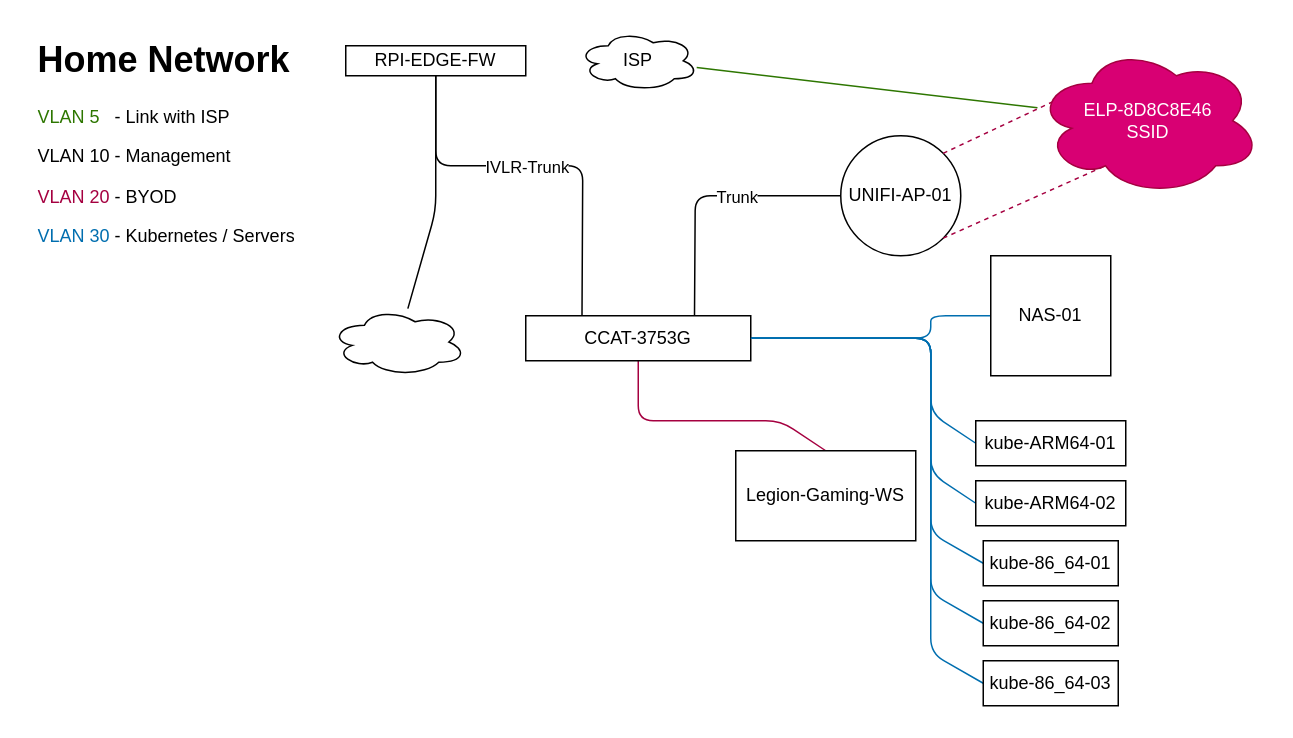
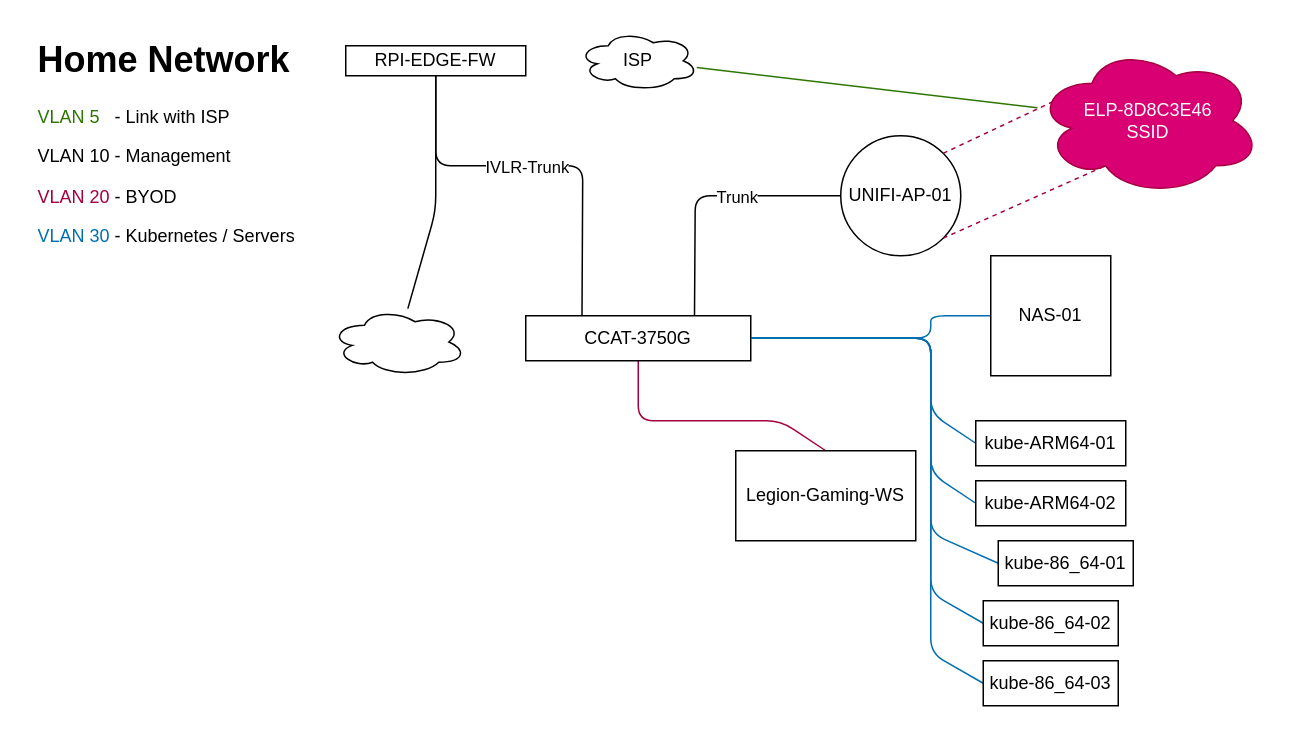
- <mxCell id="27" value="ELP-8D8C8E46&lt;br&gt;SSID" style="ellipse;shape=cloud;whiteSpace=wrap;html=1;fillColor=#d80073;fontColor=#ffffff;strokeColor=#A50040;" parent="1" vertex="1"><mxGeometry x="690" y="30" width="150" height="100" as="geometry" /></mxCell>
+ <mxCell id="27" value="ELP-8D8C3E46&lt;br&gt;SSID" style="ellipse;shape=cloud;whiteSpace=wrap;html=1;fillColor=#d80073;fontColor=#ffffff;strokeColor=#A50040;" parent="1" vertex="1"><mxGeometry x="690" y="30" width="150" height="100" as="geometry" /></mxCell>
- <mxCell id="8" value="CCAT-3753G" style="rounded=0;whiteSpace=wrap;html=1;" parent="1" vertex="1"><mxGeometry x="350" y="210" width="150" height="30" as="geometry" /></mxCell>
+ <mxCell id="8" value="CCAT-3750G" style="rounded=0;whiteSpace=wrap;html=1;" parent="1" vertex="1"><mxGeometry x="350" y="210" width="150" height="30" as="geometry" /></mxCell>
- <mxCell id="16" value="kube-86_64-01" style="rounded=0;whiteSpace=wrap;html=1;" parent="1" vertex="1"><mxGeometry x="655" y="360" width="90" height="30" as="geometry" /></mxCell>
+ <mxCell id="16" value="kube-86_64-01" style="rounded=0;whiteSpace=wrap;html=1;" parent="1" vertex="1"><mxGeometry x="665" y="360" width="90" height="30" as="geometry" /></mxCell>
